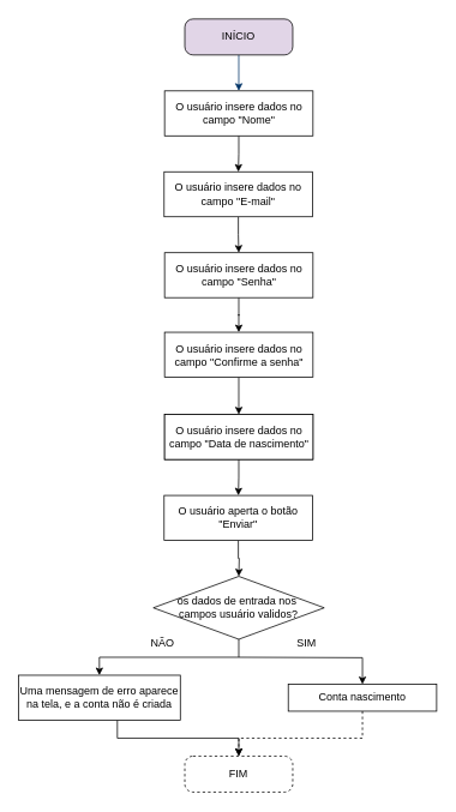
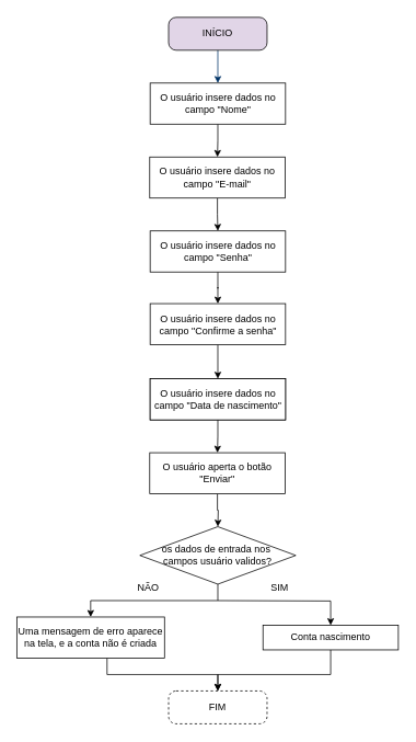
- <mxCell id="22" style="edgeStyle=orthogonalEdgeStyle;rounded=0;orthogonalLoop=1;jettySize=auto;html=1;entryX=0.5;entryY=0;entryDx=0;entryDy=0;dashed=1;" edge="1" parent="1" source="23" target="24"><mxGeometry relative="1" as="geometry"><Array as="points"><mxPoint x="403" y="820" /><mxPoint x="265" y="820" /></Array></mxGeometry></mxCell>
+ <mxCell id="22" style="edgeStyle=orthogonalEdgeStyle;rounded=0;orthogonalLoop=1;jettySize=auto;html=1;entryX=0.5;entryY=0;entryDx=0;entryDy=0;" edge="1" parent="1" source="23" target="24"><mxGeometry relative="1" as="geometry"><Array as="points"><mxPoint x="403" y="820" /><mxPoint x="265" y="820" /></Array></mxGeometry></mxCell>
